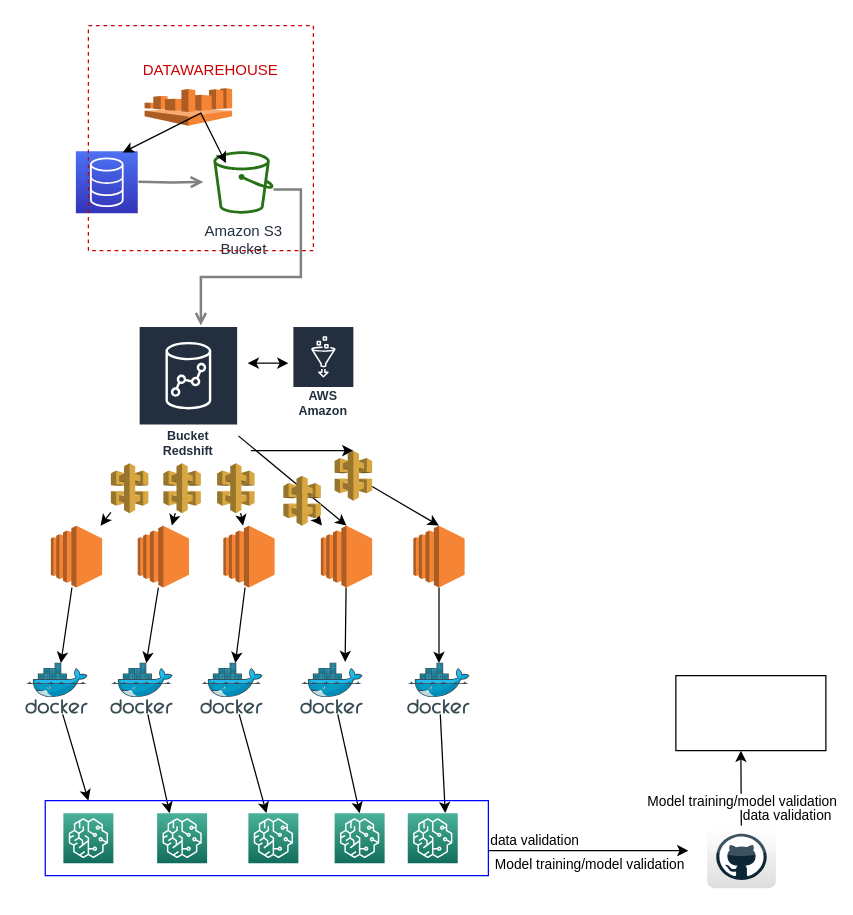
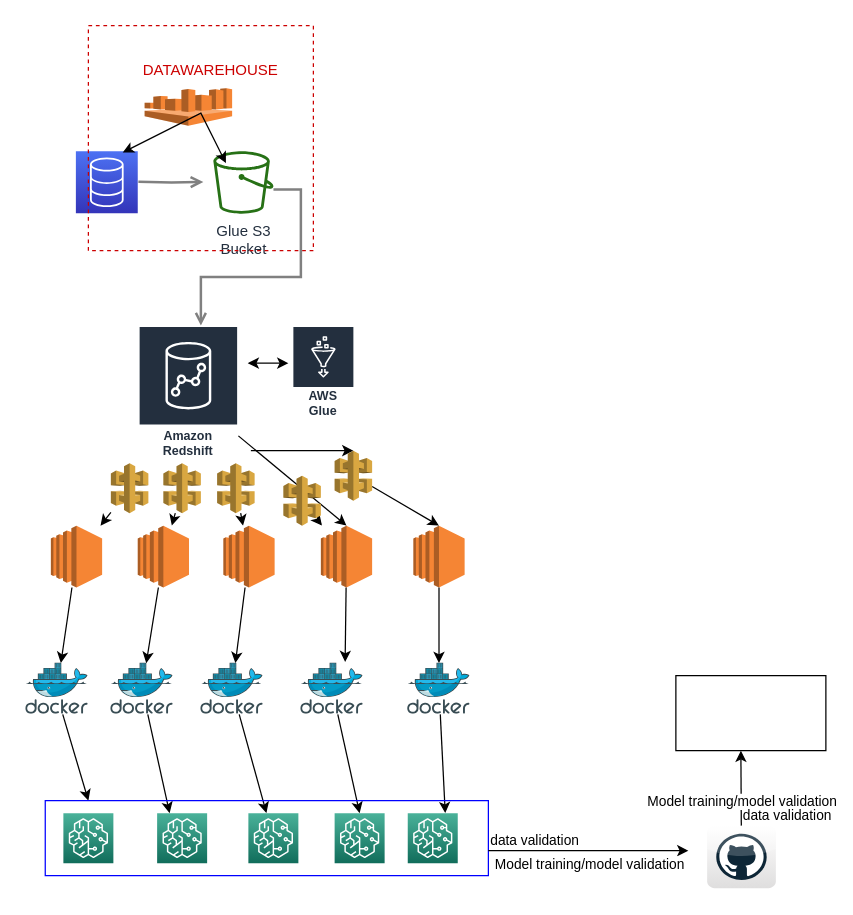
- <mxCell id="4" value="Amazon S3&lt;br&gt;Bucket&lt;br&gt;" style="outlineConnect=0;fontColor=#232F3E;gradientColor=none;fillColor=#277116;strokeColor=none;dashed=0;verticalLabelPosition=bottom;verticalAlign=top;align=center;html=1;fontSize=12;fontStyle=0;aspect=fixed;pointerEvents=1;shape=mxgraph.aws4.bucket;labelBackgroundColor=#ffffff;" parent="1" vertex="1"><mxGeometry x="170" y="120.5" width="48.08" height="50" as="geometry" /></mxCell>
+ <mxCell id="4" value="Glue S3&lt;br&gt;Bucket&lt;br&gt;" style="outlineConnect=0;fontColor=#232F3E;gradientColor=none;fillColor=#277116;strokeColor=none;dashed=0;verticalLabelPosition=bottom;verticalAlign=top;align=center;html=1;fontSize=12;fontStyle=0;aspect=fixed;pointerEvents=1;shape=mxgraph.aws4.bucket;labelBackgroundColor=#ffffff;" parent="1" vertex="1"><mxGeometry x="170" y="120.5" width="48.08" height="50" as="geometry" /></mxCell>
- <mxCell id="7" value="AWS Amazon" style="sketch=0;outlineConnect=0;fontColor=#232F3E;gradientColor=none;strokeColor=#ffffff;fillColor=#232F3E;dashed=0;verticalLabelPosition=middle;verticalAlign=bottom;align=center;html=1;whiteSpace=wrap;fontSize=10;fontStyle=1;spacing=3;shape=mxgraph.aws4.productIcon;prIcon=mxgraph.aws4.glue;" vertex="1" parent="1"><mxGeometry x="233" y="260" width="50" height="77.5" as="geometry" /></mxCell>
+ <mxCell id="7" value="AWS Glue" style="sketch=0;outlineConnect=0;fontColor=#232F3E;gradientColor=none;strokeColor=#ffffff;fillColor=#232F3E;dashed=0;verticalLabelPosition=middle;verticalAlign=bottom;align=center;html=1;whiteSpace=wrap;fontSize=10;fontStyle=1;spacing=3;shape=mxgraph.aws4.productIcon;prIcon=mxgraph.aws4.glue;" vertex="1" parent="1"><mxGeometry x="233" y="260" width="50" height="77.5" as="geometry" /></mxCell>
- <mxCell id="11" value="Bucket Redshift" style="sketch=0;outlineConnect=0;fontColor=#232F3E;gradientColor=none;strokeColor=#ffffff;fillColor=#232F3E;dashed=0;verticalLabelPosition=middle;verticalAlign=bottom;align=center;html=1;whiteSpace=wrap;fontSize=10;fontStyle=1;spacing=3;shape=mxgraph.aws4.productIcon;prIcon=mxgraph.aws4.redshift;" vertex="1" parent="1"><mxGeometry x="110" y="260" width="80" height="110" as="geometry" /></mxCell>
+ <mxCell id="11" value="Amazon Redshift" style="sketch=0;outlineConnect=0;fontColor=#232F3E;gradientColor=none;strokeColor=#ffffff;fillColor=#232F3E;dashed=0;verticalLabelPosition=middle;verticalAlign=bottom;align=center;html=1;whiteSpace=wrap;fontSize=10;fontStyle=1;spacing=3;shape=mxgraph.aws4.productIcon;prIcon=mxgraph.aws4.redshift;" vertex="1" parent="1"><mxGeometry x="110" y="260" width="80" height="110" as="geometry" /></mxCell>
